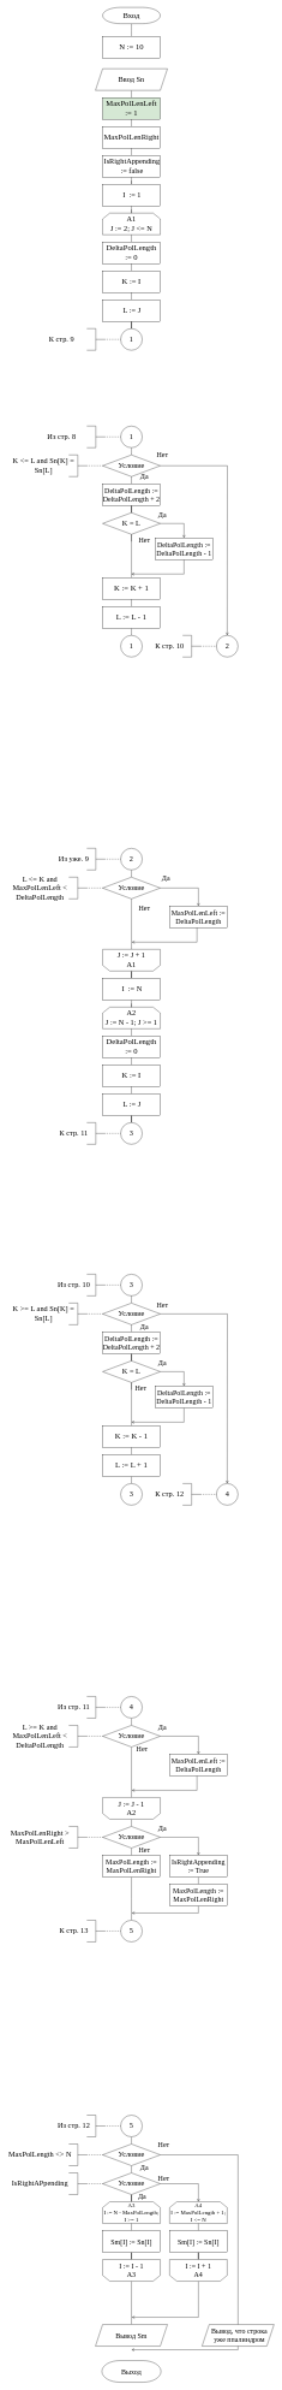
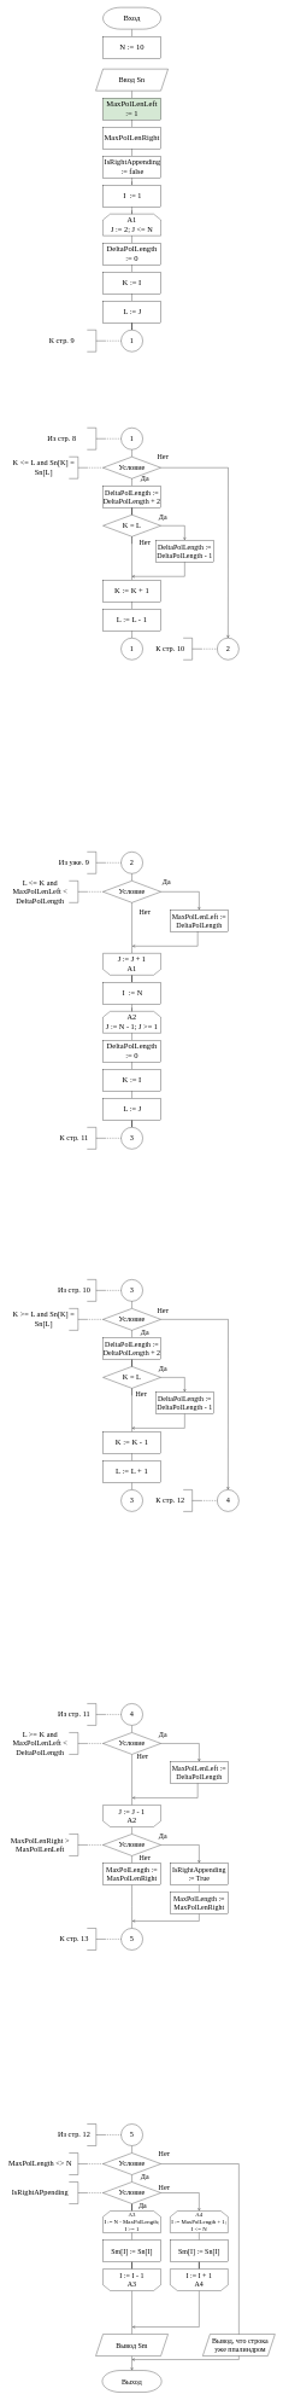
- <mxCell id="3" value="Вход" style="strokeWidth=1;html=1;shape=mxgraph.flowchart.terminator;whiteSpace=wrap;fontSize=22;fontFamily=Times New Roman;" vertex="1" parent="1"><mxGeometry x="284" y="20" width="160" height="45" as="geometry" /></mxCell>
+ <mxCell id="3" value="Вход" style="strokeWidth=1;html=1;shape=mxgraph.flowchart.terminator;whiteSpace=wrap;fontSize=22;fontFamily=Times New Roman;" vertex="1" parent="1"><mxGeometry x="284" y="20" width="160" height="60" as="geometry" /></mxCell>
+ <mxCell id="136" style="edgeStyle=orthogonalEdgeStyle;rounded=0;orthogonalLoop=1;jettySize=auto;html=1;entryX=0.5;entryY=0;entryDx=0;entryDy=0;entryPerimeter=0;fontFamily=Times New Roman;fontSize=20;endArrow=open;endFill=0;" edge="1" parent="1" source="137" target="144"><mxGeometry relative="1" as="geometry" /></mxCell>
